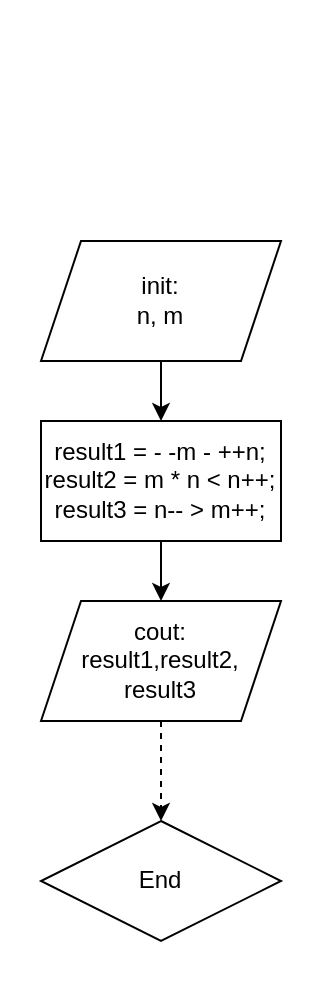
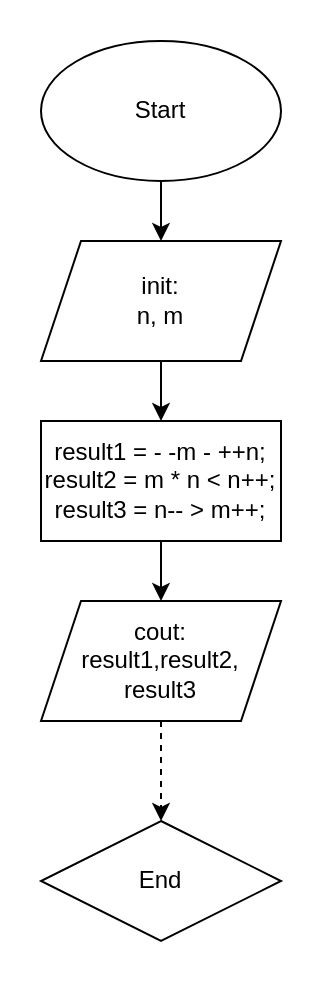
+ <mxCell id="3" value="Start" style="ellipse;whiteSpace=wrap;html=1;" parent="1" vertex="1"><mxGeometry x="20" y="20" width="120" height="70" as="geometry" /></mxCell>
+ <mxCell id="2" value="" style="edgeStyle=orthogonalEdgeStyle;rounded=0;orthogonalLoop=1;jettySize=auto;html=1;" parent="1" source="3" target="5" edge="1"><mxGeometry relative="1" as="geometry" /></mxCell>
